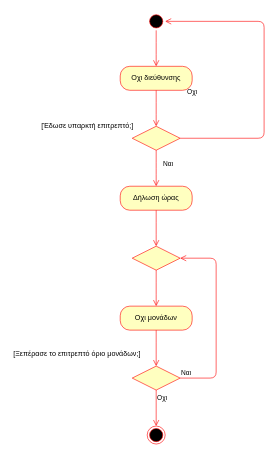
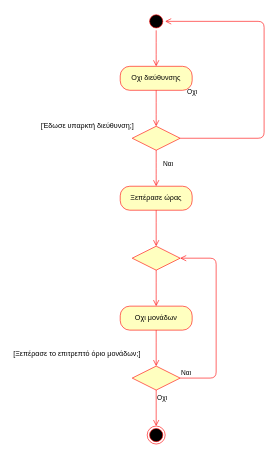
- <mxCell id="4" value="[Έδωσε υπαρκτή επιτρεπτό;]" style="text;html=1;align=center;verticalAlign=middle;resizable=0;points=[];autosize=1;" parent="1" vertex="1"><mxGeometry x="60" y="200" width="170" height="20" as="geometry" /></mxCell>
+ <mxCell id="4" value="[Έδωσε υπαρκτή διεύθυνση;]" style="text;html=1;align=center;verticalAlign=middle;resizable=0;points=[];autosize=1;" parent="1" vertex="1"><mxGeometry x="60" y="200" width="170" height="20" as="geometry" /></mxCell>
- <mxCell id="12" value="Δήλωση ώρας" style="rounded=1;whiteSpace=wrap;html=1;arcSize=40;fontColor=#000000;fillColor=#ffffc0;strokeColor=#ff0000;" parent="1" vertex="1"><mxGeometry x="200" y="310" width="120" height="40" as="geometry" /></mxCell>
+ <mxCell id="12" value="Ξεπέρασε ώρας" style="rounded=1;whiteSpace=wrap;html=1;arcSize=40;fontColor=#000000;fillColor=#ffffc0;strokeColor=#ff0000;" parent="1" vertex="1"><mxGeometry x="200" y="310" width="120" height="40" as="geometry" /></mxCell>
